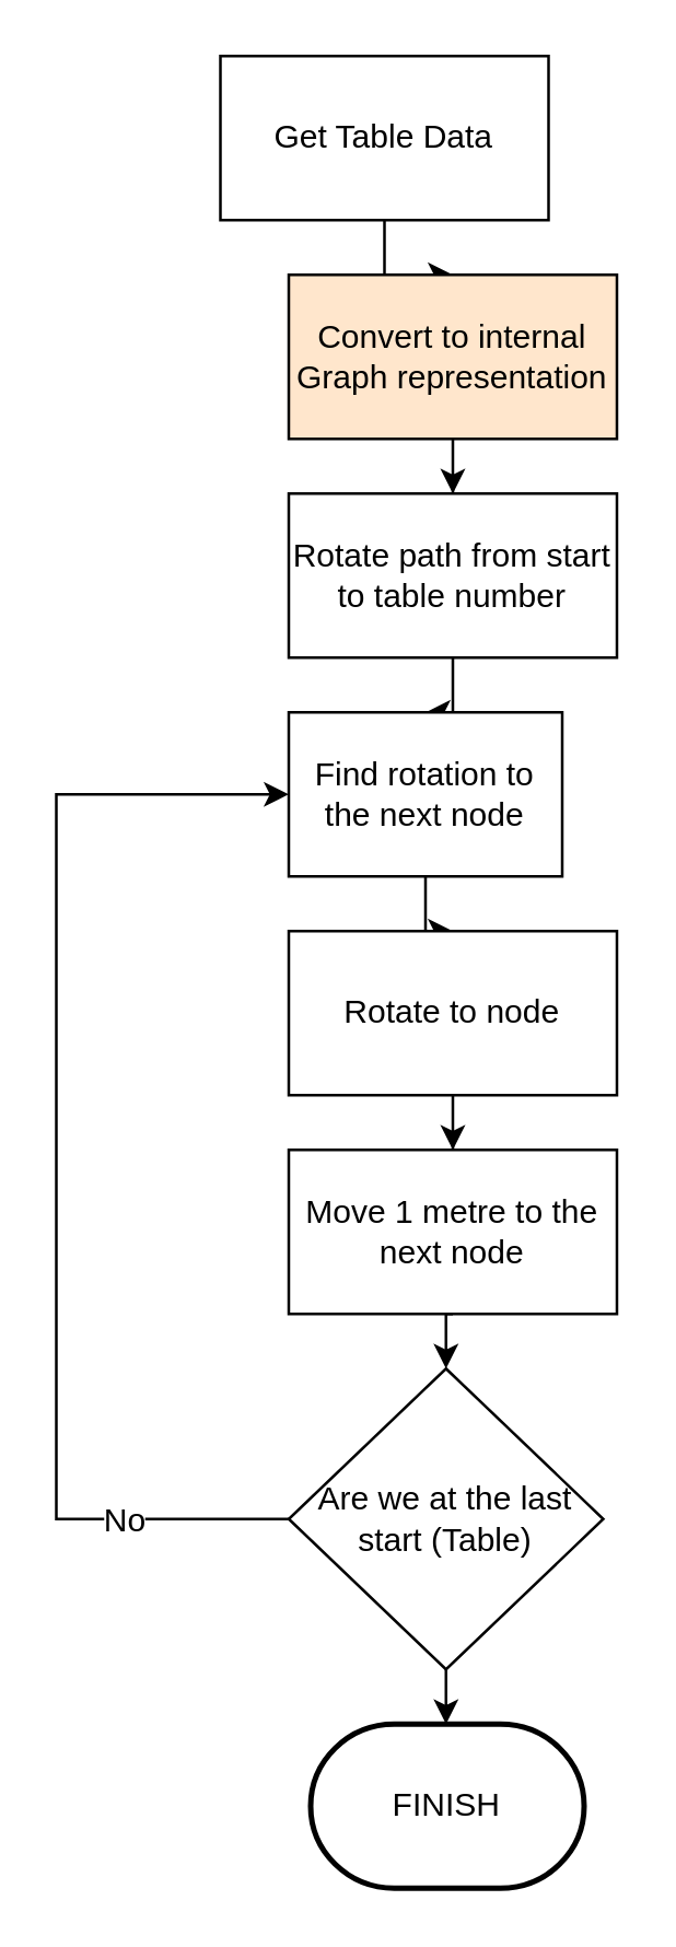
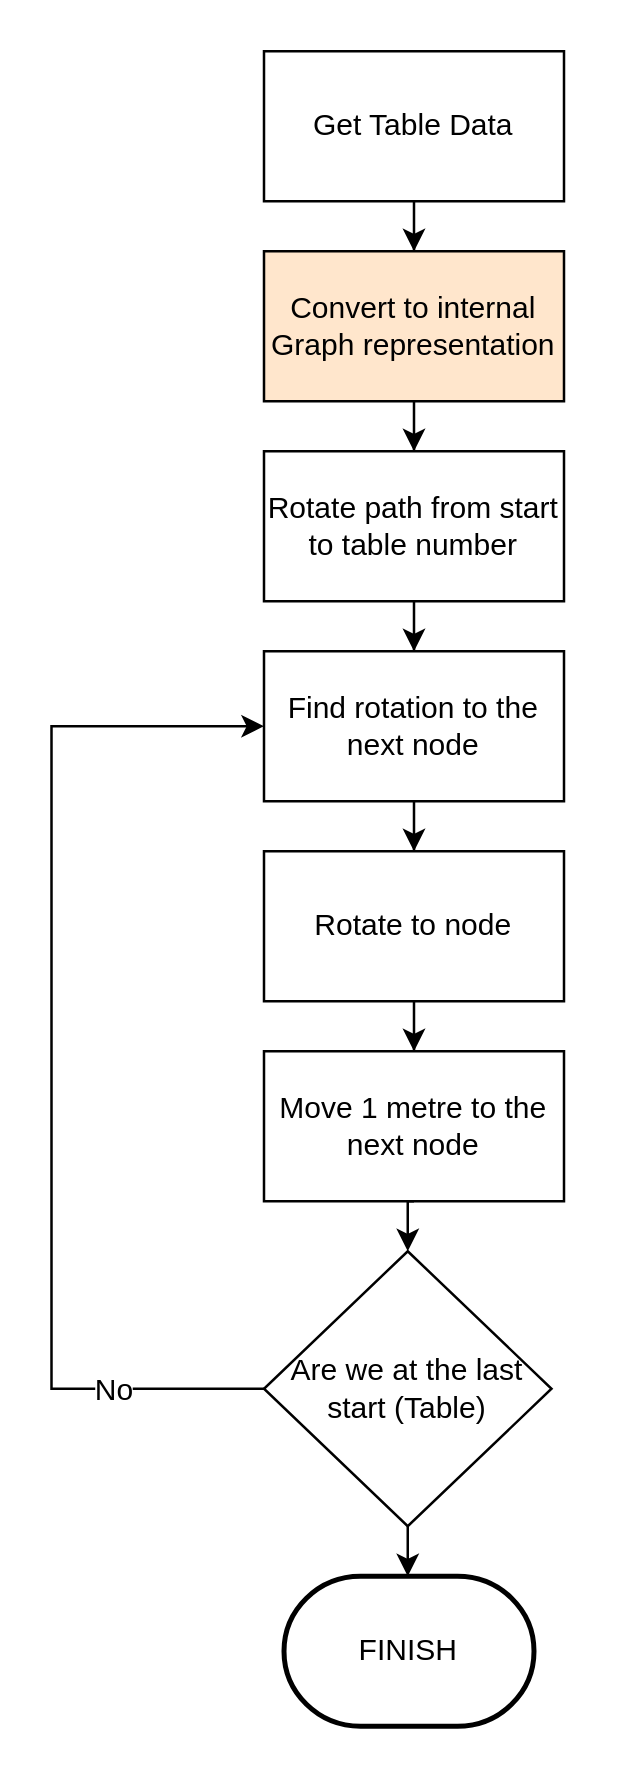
- <mxCell id="3" value="Get Table Data" style="rounded=0;whiteSpace=wrap;html=1;" vertex="1" parent="1"><mxGeometry x="80" y="20" width="120" height="60" as="geometry" /></mxCell>
+ <mxCell id="3" value="Get Table Data" style="rounded=0;whiteSpace=wrap;html=1;" vertex="1" parent="1"><mxGeometry x="105" y="20" width="120" height="60" as="geometry" /></mxCell>
- <mxCell id="9" value="Find rotation to the next node" style="rounded=0;whiteSpace=wrap;html=1;" vertex="1" parent="1"><mxGeometry x="105" y="260" width="100" height="60" as="geometry" /></mxCell>
+ <mxCell id="9" value="Find rotation to the next node" style="rounded=0;whiteSpace=wrap;html=1;" vertex="1" parent="1"><mxGeometry x="105" y="260" width="120" height="60" as="geometry" /></mxCell>
